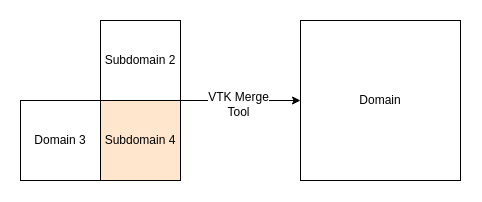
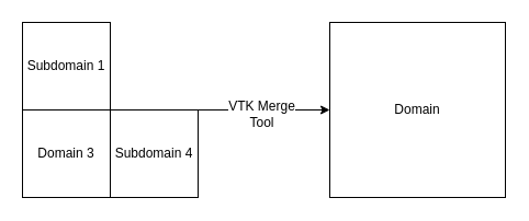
+ <mxCell id="2" value="Subdomain 1" style="whiteSpace=wrap;html=1;aspect=fixed;" vertex="1" parent="1"><mxGeometry x="20" y="20" width="80" height="80" as="geometry" /></mxCell>
- <mxCell id="3" value="Subdomain 2" style="whiteSpace=wrap;html=1;aspect=fixed;" vertex="1" parent="1"><mxGeometry x="100" y="20" width="80" height="80" as="geometry" /></mxCell>
- <mxCell id="5" value="Subdomain 4" style="whiteSpace=wrap;html=1;aspect=fixed;fillColor=#ffe6cc;" vertex="1" parent="1"><mxGeometry x="100" y="100" width="80" height="80" as="geometry" /></mxCell>
+ <mxCell id="5" value="Subdomain 4" style="whiteSpace=wrap;html=1;aspect=fixed;" vertex="1" parent="1"><mxGeometry x="100" y="100" width="80" height="80" as="geometry" /></mxCell>
